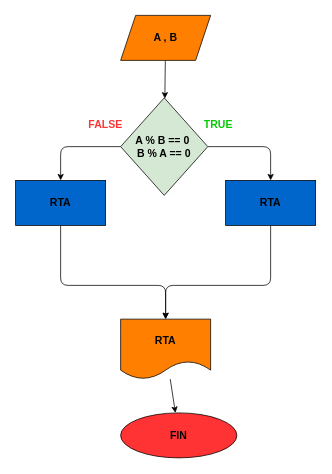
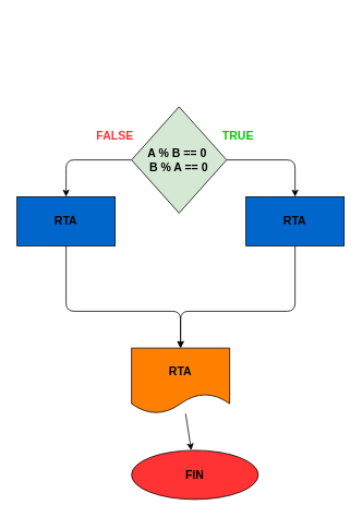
- <mxCell id="3" value="&lt;b&gt;A , B&lt;/b&gt;" style="shape=parallelogram;perimeter=parallelogramPerimeter;whiteSpace=wrap;html=1;fixedSize=1;fontSize=14;fontColor=#000000;fillColor=#FF8000;" vertex="1" parent="1"><mxGeometry x="160" y="20" width="120" height="60" as="geometry" /></mxCell>
- <mxCell id="2" value="" style="edgeStyle=none;html=1;fontSize=14;fontColor=#000000;" edge="1" parent="1" source="3" target="6"><mxGeometry relative="1" as="geometry" /></mxCell>
